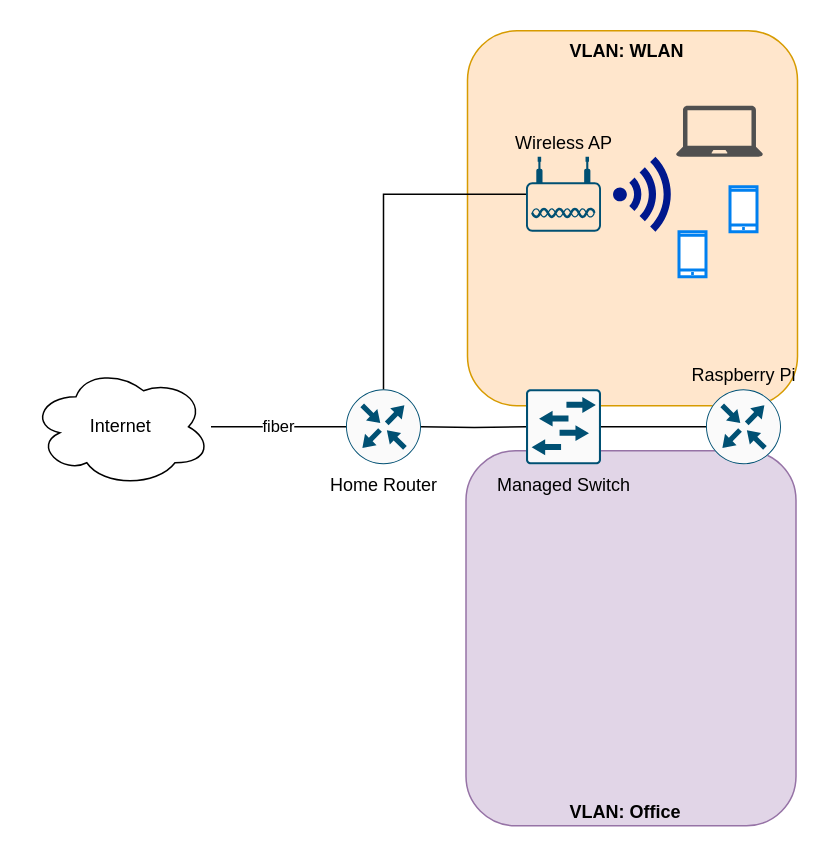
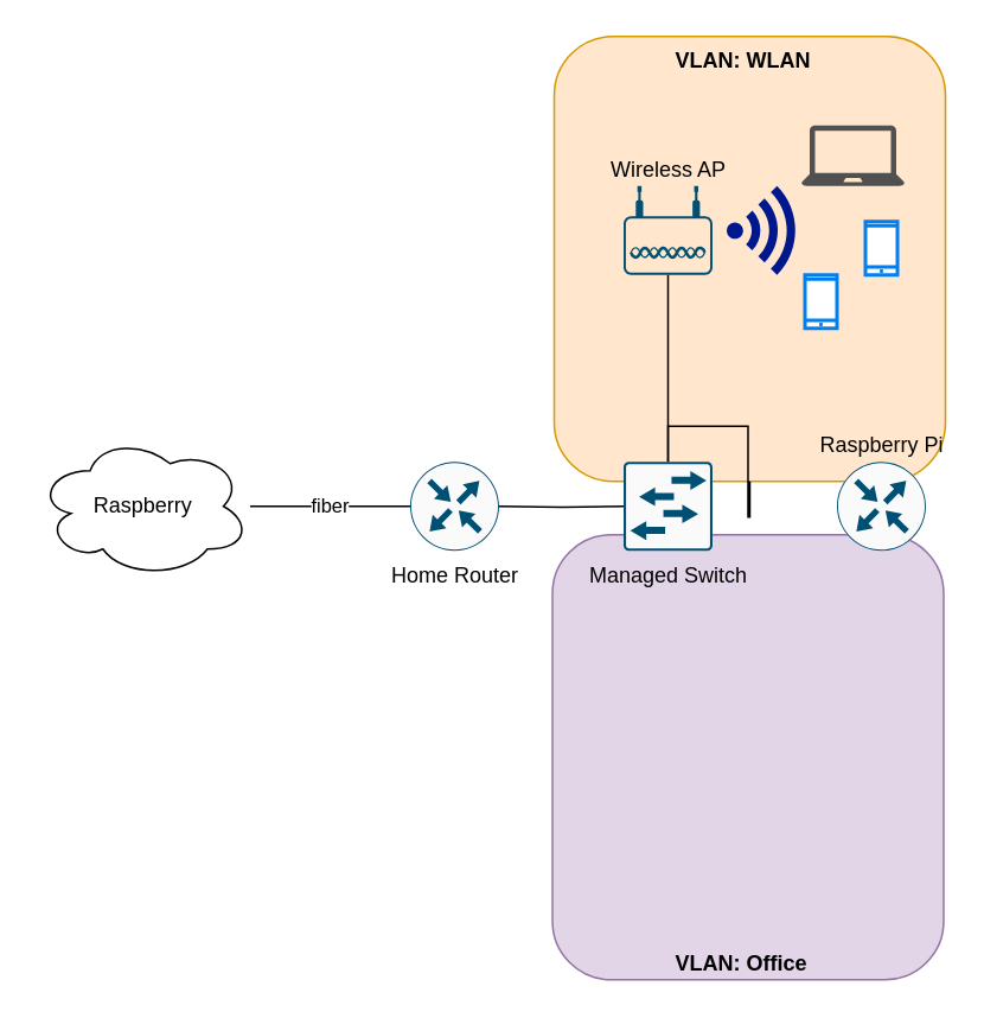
- <mxCell id="12" style="edgeStyle=orthogonalEdgeStyle;rounded=0;orthogonalLoop=1;jettySize=auto;html=1;endArrow=none;startFill=0;" edge="1" parent="1" source="11" target="9"><mxGeometry relative="1" as="geometry" /></mxCell>
+ <mxCell id="12" style="edgeStyle=orthogonalEdgeStyle;rounded=0;orthogonalLoop=1;jettySize=auto;html=1;entryX=0.5;entryY=0;entryDx=0;entryDy=0;entryPerimeter=0;endArrow=none;startFill=0;" edge="1" parent="1" source="11" target="8"><mxGeometry relative="1" as="geometry" /></mxCell>
- <mxCell id="5" value="Internet" style="ellipse;shape=cloud;whiteSpace=wrap;html=1;" vertex="1" parent="1"><mxGeometry x="20" y="244" width="120" height="80" as="geometry" /></mxCell>
+ <mxCell id="5" value="Raspberry" style="ellipse;shape=cloud;whiteSpace=wrap;html=1;" vertex="1" parent="1"><mxGeometry x="20" y="244" width="120" height="80" as="geometry" /></mxCell>
- <mxCell id="7" style="edgeStyle=orthogonalEdgeStyle;rounded=0;orthogonalLoop=1;jettySize=auto;html=1;endArrow=none;startFill=0;" edge="1" parent="1" source="8" target="10"><mxGeometry relative="1" as="geometry" /></mxCell>
+ <mxCell id="7" style="edgeStyle=orthogonalEdgeStyle;rounded=0;orthogonalLoop=1;jettySize=auto;html=1;endArrow=none;startFill=0;" edge="1" parent="1" source="8" target="2"><mxGeometry relative="1" as="geometry" /></mxCell>
